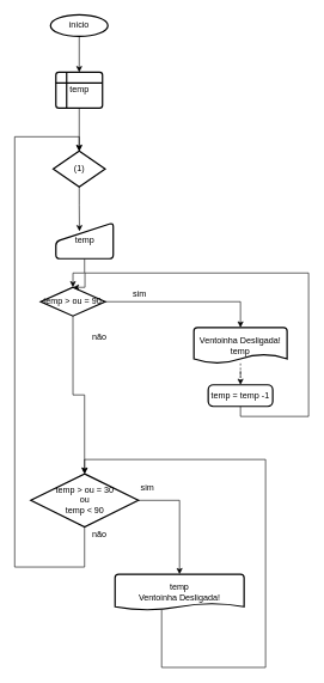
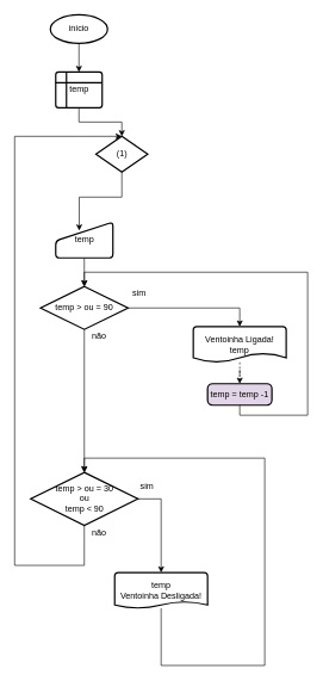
- <mxCell id="3" value="início" style="strokeWidth=2;html=1;shape=mxgraph.flowchart.start_1;whiteSpace=wrap;" vertex="1" parent="1"><mxGeometry x="70" y="20" width="80" height="30" as="geometry" /></mxCell>
+ <mxCell id="3" value="início" style="strokeWidth=2;html=1;shape=mxgraph.flowchart.start_1;whiteSpace=wrap;" vertex="1" parent="1"><mxGeometry x="70" y="20" width="80" height="40" as="geometry" /></mxCell>
- <mxCell id="7" value="(1)" style="strokeWidth=2;html=1;shape=mxgraph.flowchart.decision;whiteSpace=wrap;" vertex="1" parent="1"><mxGeometry x="73.75" y="210" width="72.5" height="50" as="geometry" /></mxCell>
+ <mxCell id="7" value="(1)" style="strokeWidth=2;html=1;shape=mxgraph.flowchart.decision;whiteSpace=wrap;" vertex="1" parent="1"><mxGeometry x="133.75" y="190" width="72.5" height="50" as="geometry" /></mxCell>
- <mxCell id="12" value="temp &amp;gt; ou = 90" style="strokeWidth=2;html=1;shape=mxgraph.flowchart.decision;whiteSpace=wrap;" vertex="1" parent="1"><mxGeometry x="56.25" y="400" width="90" height="40" as="geometry" /></mxCell>
+ <mxCell id="12" value="temp &amp;gt; ou = 90" style="strokeWidth=2;html=1;shape=mxgraph.flowchart.decision;whiteSpace=wrap;" vertex="1" parent="1"><mxGeometry x="56.25" y="400" width="122.5" height="60" as="geometry" /></mxCell>
- <mxCell id="19" value="Ventoinha Desligada!&lt;br&gt;temp" style="strokeWidth=2;html=1;shape=mxgraph.flowchart.document2;whiteSpace=wrap;size=0.25;" vertex="1" parent="1"><mxGeometry x="270" y="456" width="130" height="50" as="geometry" /></mxCell>
+ <mxCell id="19" value="Ventoinha Ligada!&lt;br&gt;temp" style="strokeWidth=2;html=1;shape=mxgraph.flowchart.document2;whiteSpace=wrap;size=0.25;" vertex="1" parent="1"><mxGeometry x="270" y="456" width="130" height="50" as="geometry" /></mxCell>
- <mxCell id="21" value="temp = temp -1" style="rounded=1;whiteSpace=wrap;html=1;absoluteArcSize=1;arcSize=14;strokeWidth=2;" vertex="1" parent="1"><mxGeometry x="290" y="536" width="90" height="30" as="geometry" /></mxCell>
+ <mxCell id="21" value="temp = temp -1" style="rounded=1;whiteSpace=wrap;html=1;absoluteArcSize=1;arcSize=14;strokeWidth=2;fillColor=#e1d5e7;" vertex="1" parent="1"><mxGeometry x="290" y="536" width="90" height="30" as="geometry" /></mxCell>
- <mxCell id="23" value="&lt;div&gt;&lt;span&gt;temp&lt;/span&gt;&lt;/div&gt;&lt;div&gt;&lt;span&gt;Ventoinha Desligada!&lt;/span&gt;&lt;/div&gt;" style="strokeWidth=2;html=1;shape=mxgraph.flowchart.document2;whiteSpace=wrap;size=0.185;align=center;" vertex="1" parent="1"><mxGeometry x="160" y="800" width="180" height="50" as="geometry" /></mxCell>
+ <mxCell id="23" value="&lt;div&gt;&lt;span&gt;temp&lt;/span&gt;&lt;/div&gt;&lt;div&gt;&lt;span&gt;Ventoinha Desligada!&lt;/span&gt;&lt;/div&gt;" style="strokeWidth=2;html=1;shape=mxgraph.flowchart.document2;whiteSpace=wrap;size=0.185;align=center;" vertex="1" parent="1"><mxGeometry x="160" y="800" width="130" height="50" as="geometry" /></mxCell>
